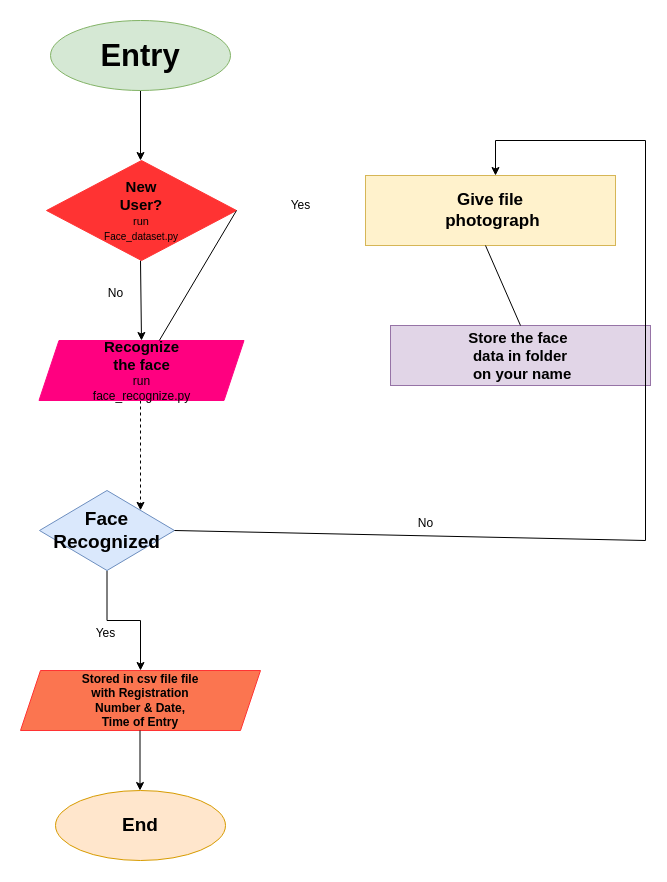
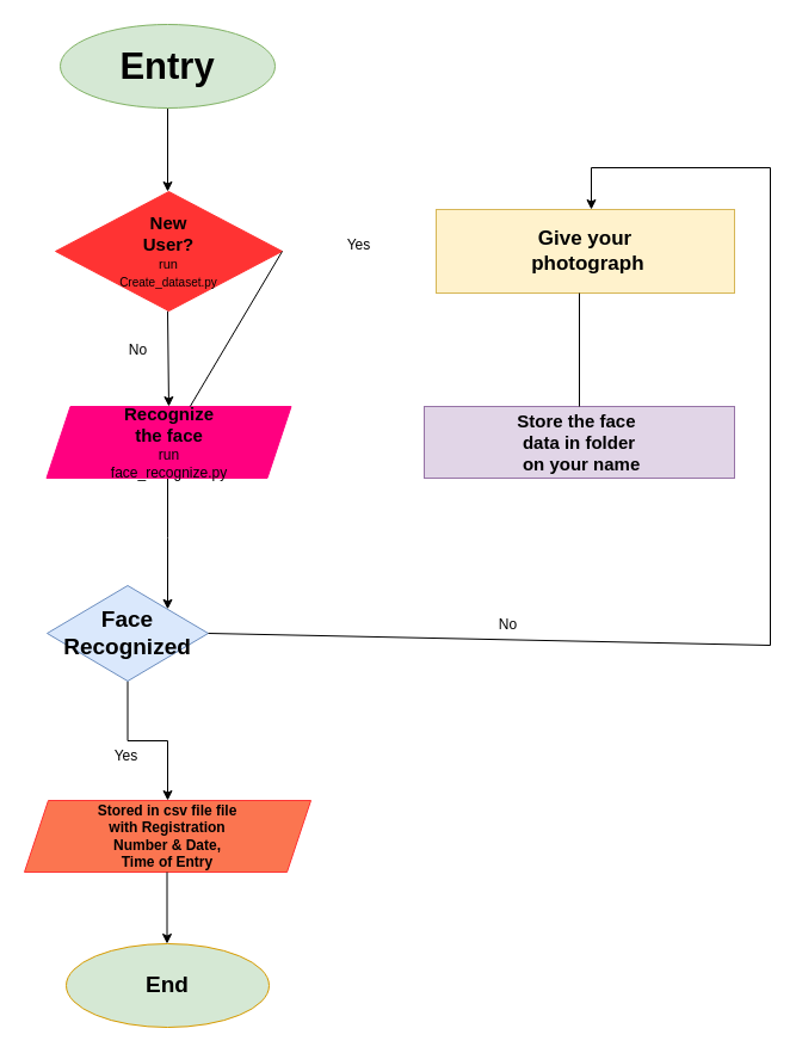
- <mxCell id="20" value="&lt;b&gt;&lt;font style=&quot;font-size: 15px;&quot;&gt;New&lt;/font&gt;&lt;/b&gt;&lt;div&gt;&lt;b&gt;&lt;font style=&quot;font-size: 15px;&quot;&gt;User?&lt;/font&gt;&lt;/b&gt;&lt;/div&gt;&lt;div&gt;&lt;font style=&quot;font-size: 11px;&quot;&gt;run&lt;/font&gt;&lt;/div&gt;&lt;div&gt;&lt;font size=&quot;1&quot;&gt;Face_dataset.py&lt;/font&gt;&lt;/div&gt;" style="rhombus;whiteSpace=wrap;html=1;fillColor=#FF3333;strokeColor=#FF3333;" vertex="1" parent="1"><mxGeometry x="46" y="160" width="190" height="100" as="geometry" /></mxCell>
+ <mxCell id="20" value="&lt;b&gt;&lt;font style=&quot;font-size: 15px;&quot;&gt;New&lt;/font&gt;&lt;/b&gt;&lt;div&gt;&lt;b&gt;&lt;font style=&quot;font-size: 15px;&quot;&gt;User?&lt;/font&gt;&lt;/b&gt;&lt;/div&gt;&lt;div&gt;&lt;font style=&quot;font-size: 11px;&quot;&gt;run&lt;/font&gt;&lt;/div&gt;&lt;div&gt;&lt;font size=&quot;1&quot;&gt;Create_dataset.py&lt;/font&gt;&lt;/div&gt;" style="rhombus;whiteSpace=wrap;html=1;fillColor=#FF3333;strokeColor=#FF3333;" vertex="1" parent="1"><mxGeometry x="46" y="160" width="190" height="100" as="geometry" /></mxCell>
- <mxCell id="11" value="&lt;b&gt;&lt;font style=&quot;font-size: 17px;&quot;&gt;Give file&lt;/font&gt;&lt;/b&gt;&lt;div&gt;&lt;b&gt;&lt;font style=&quot;font-size: 17px;&quot;&gt;&amp;nbsp;photograph&lt;/font&gt;&lt;/b&gt;&lt;/div&gt;" style="rounded=0;whiteSpace=wrap;html=1;fillColor=#fff2cc;strokeColor=#d6b656;" vertex="1" parent="1"><mxGeometry x="365" y="175" width="250" height="70" as="geometry" /></mxCell>
+ <mxCell id="11" value="&lt;b&gt;&lt;font style=&quot;font-size: 17px;&quot;&gt;Give your&lt;/font&gt;&lt;/b&gt;&lt;div&gt;&lt;b&gt;&lt;font style=&quot;font-size: 17px;&quot;&gt;&amp;nbsp;photograph&lt;/font&gt;&lt;/b&gt;&lt;/div&gt;" style="rounded=0;whiteSpace=wrap;html=1;fillColor=#fff2cc;strokeColor=#d6b656;" vertex="1" parent="1"><mxGeometry x="365" y="175" width="250" height="70" as="geometry" /></mxCell>
- <mxCell id="12" value="&lt;b&gt;&lt;font style=&quot;font-size: 15px;&quot;&gt;Store the face&amp;nbsp;&lt;/font&gt;&lt;/b&gt;&lt;div&gt;&lt;span style=&quot;background-color: transparent; color: light-dark(rgb(0, 0, 0), rgb(255, 255, 255));&quot;&gt;&lt;b&gt;&lt;font style=&quot;font-size: 15px;&quot;&gt;data in folder&lt;/font&gt;&lt;/b&gt;&lt;/span&gt;&lt;/div&gt;&lt;div&gt;&lt;span style=&quot;background-color: transparent; color: light-dark(rgb(0, 0, 0), rgb(255, 255, 255));&quot;&gt;&lt;b&gt;&lt;font style=&quot;font-size: 15px;&quot;&gt;&amp;nbsp;on your name&lt;/font&gt;&lt;/b&gt;&lt;/span&gt;&lt;/div&gt;" style="rounded=0;whiteSpace=wrap;html=1;fillColor=#e1d5e7;strokeColor=#9673a6;" vertex="1" parent="1"><mxGeometry x="390" y="325" width="260" height="60" as="geometry" /></mxCell>
+ <mxCell id="12" value="&lt;b&gt;&lt;font style=&quot;font-size: 15px;&quot;&gt;Store the face&amp;nbsp;&lt;/font&gt;&lt;/b&gt;&lt;div&gt;&lt;span style=&quot;background-color: transparent; color: light-dark(rgb(0, 0, 0), rgb(255, 255, 255));&quot;&gt;&lt;b&gt;&lt;font style=&quot;font-size: 15px;&quot;&gt;data in folder&lt;/font&gt;&lt;/b&gt;&lt;/span&gt;&lt;/div&gt;&lt;div&gt;&lt;span style=&quot;background-color: transparent; color: light-dark(rgb(0, 0, 0), rgb(255, 255, 255));&quot;&gt;&lt;b&gt;&lt;font style=&quot;font-size: 15px;&quot;&gt;&amp;nbsp;on your name&lt;/font&gt;&lt;/b&gt;&lt;/span&gt;&lt;/div&gt;" style="rounded=0;whiteSpace=wrap;html=1;fillColor=#e1d5e7;strokeColor=#9673a6;" vertex="1" parent="1"><mxGeometry x="355" y="340" width="260" height="60" as="geometry" /></mxCell>
- <mxCell id="4" value="" style="edgeStyle=orthogonalEdgeStyle;rounded=0;orthogonalLoop=1;jettySize=auto;html=1;dashed=1;" edge="1" parent="1" source="5" target="7"><mxGeometry relative="1" as="geometry"><Array as="points"><mxPoint x="140" y="450" /><mxPoint x="140" y="450" /></Array></mxGeometry></mxCell>
+ <mxCell id="4" value="" style="edgeStyle=orthogonalEdgeStyle;rounded=0;orthogonalLoop=1;jettySize=auto;html=1;" edge="1" parent="1" source="5" target="7"><mxGeometry relative="1" as="geometry"><Array as="points"><mxPoint x="140" y="450" /><mxPoint x="140" y="450" /></Array></mxGeometry></mxCell>
- <mxCell id="9" value="&lt;b&gt;&lt;font style=&quot;font-size: 19px;&quot;&gt;End&lt;/font&gt;&lt;/b&gt;" style="ellipse;whiteSpace=wrap;html=1;fillColor=#ffe6cc;strokeColor=#d79b00;" vertex="1" parent="1"><mxGeometry x="55" y="790" width="170" height="70" as="geometry" /></mxCell>
+ <mxCell id="9" value="&lt;b&gt;&lt;font style=&quot;font-size: 19px;&quot;&gt;End&lt;/font&gt;&lt;/b&gt;" style="ellipse;whiteSpace=wrap;html=1;fillColor=#d5e8d4;strokeColor=#d79b00;" vertex="1" parent="1"><mxGeometry x="55" y="790" width="170" height="70" as="geometry" /></mxCell>
